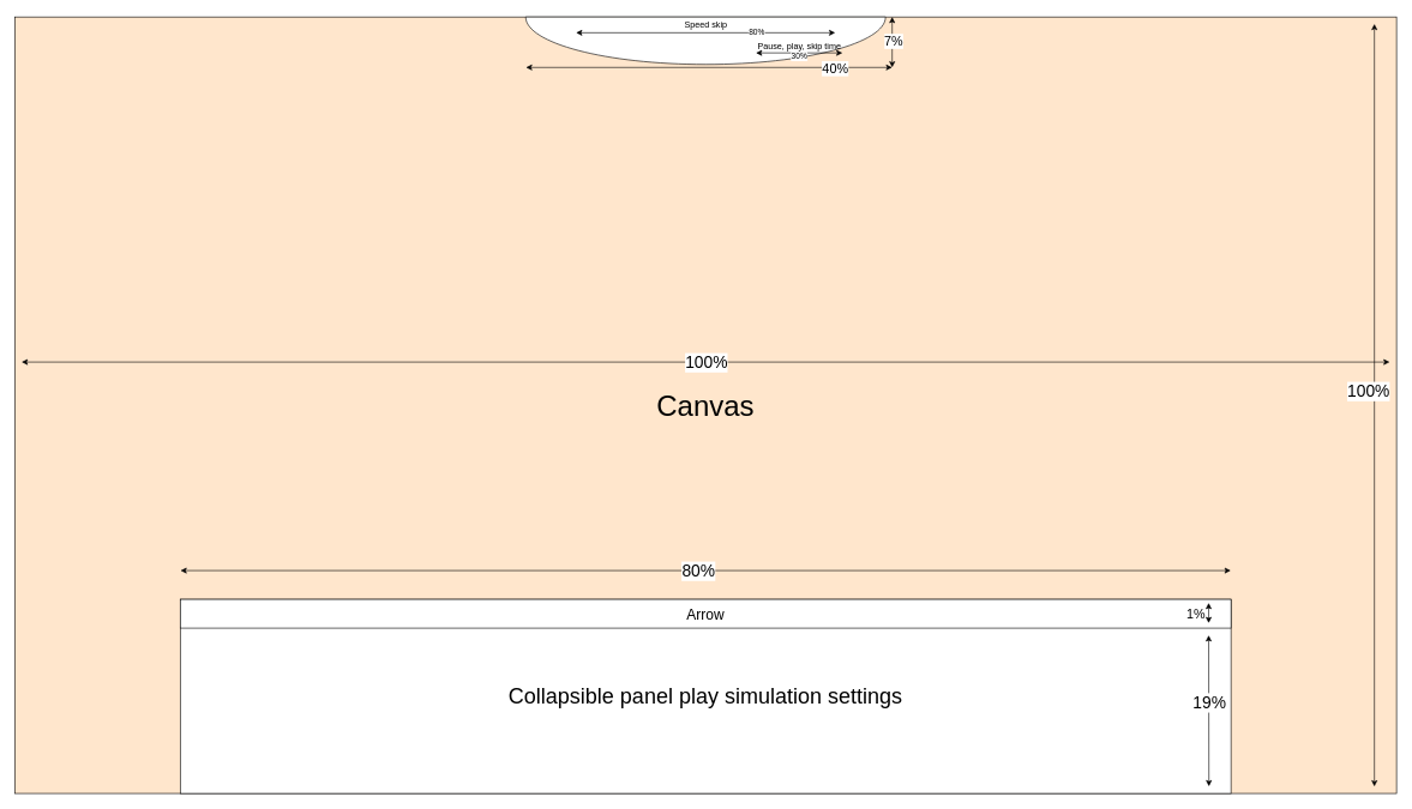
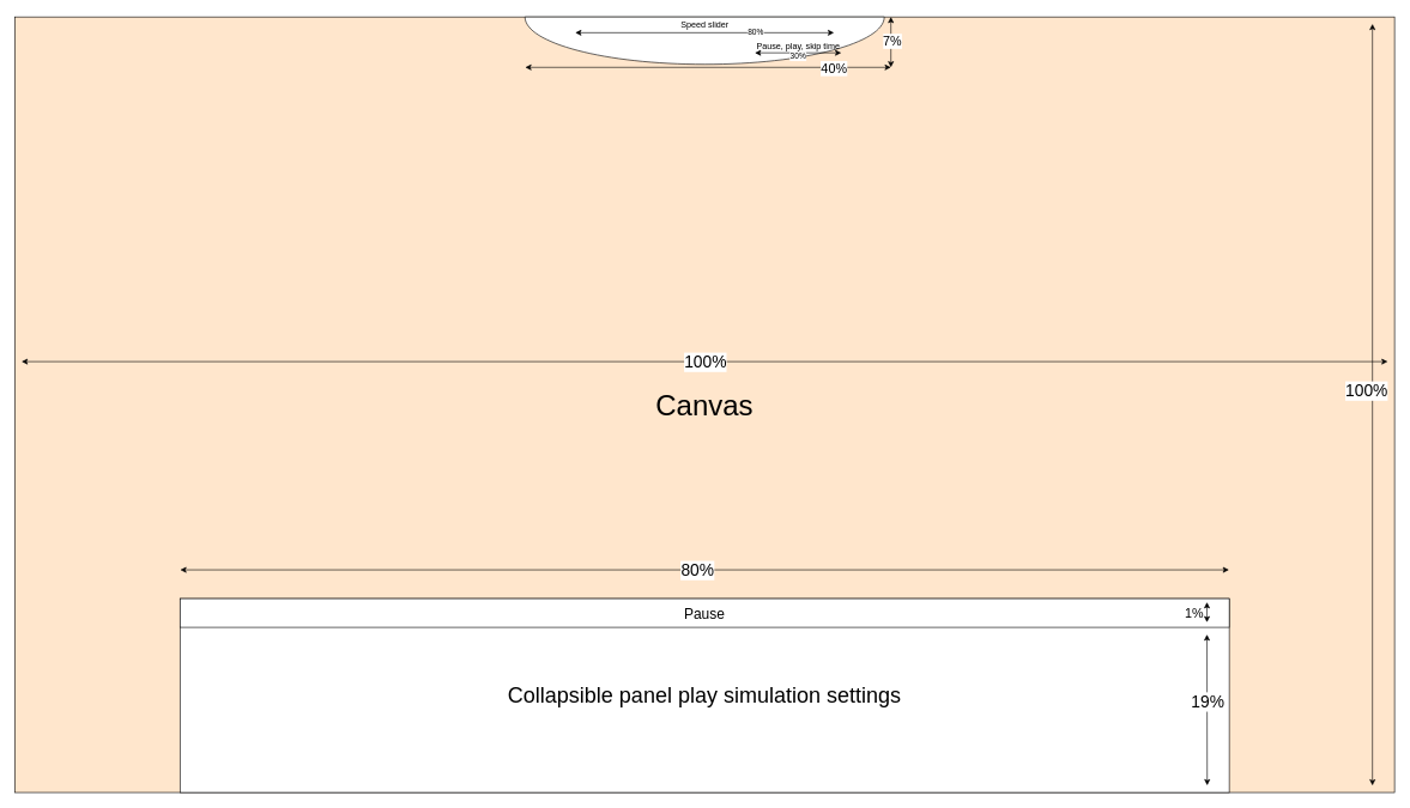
- <mxCell id="14" value="Speed skip" style="text;html=1;align=center;verticalAlign=middle;resizable=0;points=[];autosize=1;strokeColor=none;fillColor=none;" vertex="1" parent="1"><mxGeometry x="935" y="20" width="90" height="30" as="geometry" /></mxCell>
+ <mxCell id="14" value="Speed slider" style="text;html=1;align=center;verticalAlign=middle;resizable=0;points=[];autosize=1;strokeColor=none;fillColor=none;" vertex="1" parent="1"><mxGeometry x="935" y="20" width="90" height="30" as="geometry" /></mxCell>
- <mxCell id="23" value="Arrow" style="rounded=0;whiteSpace=wrap;html=1;fontSize=20;" vertex="1" parent="1"><mxGeometry x="250" y="833" width="1460" height="40" as="geometry" /></mxCell>
+ <mxCell id="23" value="Pause" style="rounded=0;whiteSpace=wrap;html=1;fontSize=20;" vertex="1" parent="1"><mxGeometry x="250" y="833" width="1460" height="40" as="geometry" /></mxCell>
